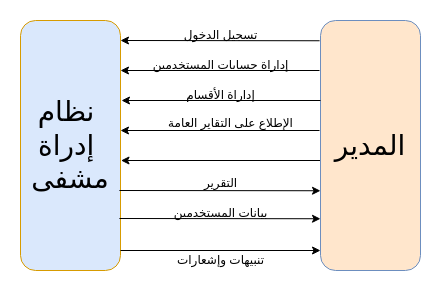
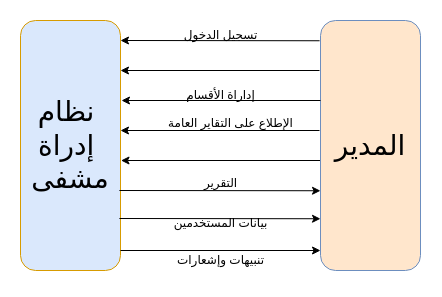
- <mxCell id="8" value="إداراة حسابات المستخدمين" style="text;html=1;align=center;verticalAlign=middle;resizable=0;points=[];autosize=1;strokeColor=none;fillColor=none;" parent="1" vertex="1"><mxGeometry x="160" y="50" width="120" height="30" as="geometry" /></mxCell>
- <mxCell id="15" value="بيانات المستخدمين" style="text;html=1;align=center;verticalAlign=middle;resizable=0;points=[];autosize=1;strokeColor=none;fillColor=none;" parent="1" vertex="1"><mxGeometry x="175" y="198" width="90" height="30" as="geometry" /></mxCell>
+ <mxCell id="15" value="بيانات المستخدمين" style="text;html=1;align=center;verticalAlign=middle;resizable=0;points=[];autosize=1;strokeColor=none;fillColor=none;" parent="1" vertex="1"><mxGeometry x="175" y="208" width="90" height="30" as="geometry" /></mxCell>
